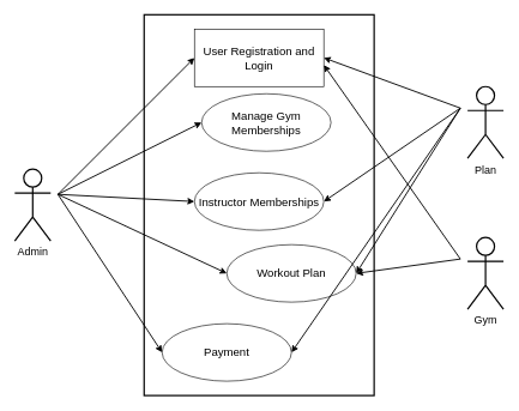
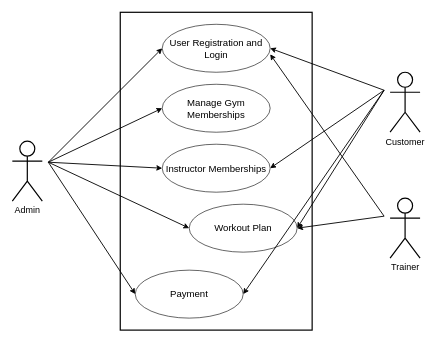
- <mxCell id="4" value="&lt;font style=&quot;font-size: 16px;&quot;&gt;User Registration and Login&lt;/font&gt;" style="whiteSpace=wrap;html=1;rounded=0;" vertex="1" parent="1"><mxGeometry x="270" y="40" width="180" height="80" as="geometry" /></mxCell>
+ <mxCell id="4" value="&lt;font style=&quot;font-size: 16px;&quot;&gt;User Registration and Login&lt;/font&gt;" style="ellipse;whiteSpace=wrap;html=1;" vertex="1" parent="1"><mxGeometry x="270" y="40" width="180" height="80" as="geometry" /></mxCell>
- <mxCell id="5" value="&lt;font style=&quot;font-size: 16px;&quot;&gt;Manage Gym Memberships&lt;/font&gt;" style="ellipse;whiteSpace=wrap;html=1;" vertex="1" parent="1"><mxGeometry x="280" y="130" width="180" height="80" as="geometry" /></mxCell>
+ <mxCell id="5" value="&lt;font style=&quot;font-size: 16px;&quot;&gt;Manage Gym Memberships&lt;/font&gt;" style="ellipse;whiteSpace=wrap;html=1;" vertex="1" parent="1"><mxGeometry x="270" y="140" width="180" height="80" as="geometry" /></mxCell>
- <mxCell id="9" value="&lt;span style=&quot;font-size: 15px;&quot;&gt;Plan&lt;/span&gt;" style="shape=umlActor;verticalLabelPosition=bottom;verticalAlign=top;html=1;outlineConnect=0;strokeWidth=2;" vertex="1" parent="1"><mxGeometry x="650" y="120" width="50" height="100" as="geometry" /></mxCell>
+ <mxCell id="9" value="&lt;span style=&quot;font-size: 15px;&quot;&gt;Customer&lt;/span&gt;" style="shape=umlActor;verticalLabelPosition=bottom;verticalAlign=top;html=1;outlineConnect=0;strokeWidth=2;" vertex="1" parent="1"><mxGeometry x="650" y="120" width="50" height="100" as="geometry" /></mxCell>
- <mxCell id="10" value="&lt;font style=&quot;font-size: 15px;&quot;&gt;Gym&lt;/font&gt;" style="shape=umlActor;verticalLabelPosition=bottom;verticalAlign=top;html=1;outlineConnect=0;strokeWidth=2;" vertex="1" parent="1"><mxGeometry x="650" y="330" width="50" height="100" as="geometry" /></mxCell>
+ <mxCell id="10" value="&lt;font style=&quot;font-size: 15px;&quot;&gt;Trainer&lt;/font&gt;" style="shape=umlActor;verticalLabelPosition=bottom;verticalAlign=top;html=1;outlineConnect=0;strokeWidth=2;" vertex="1" parent="1"><mxGeometry x="650" y="330" width="50" height="100" as="geometry" /></mxCell>
